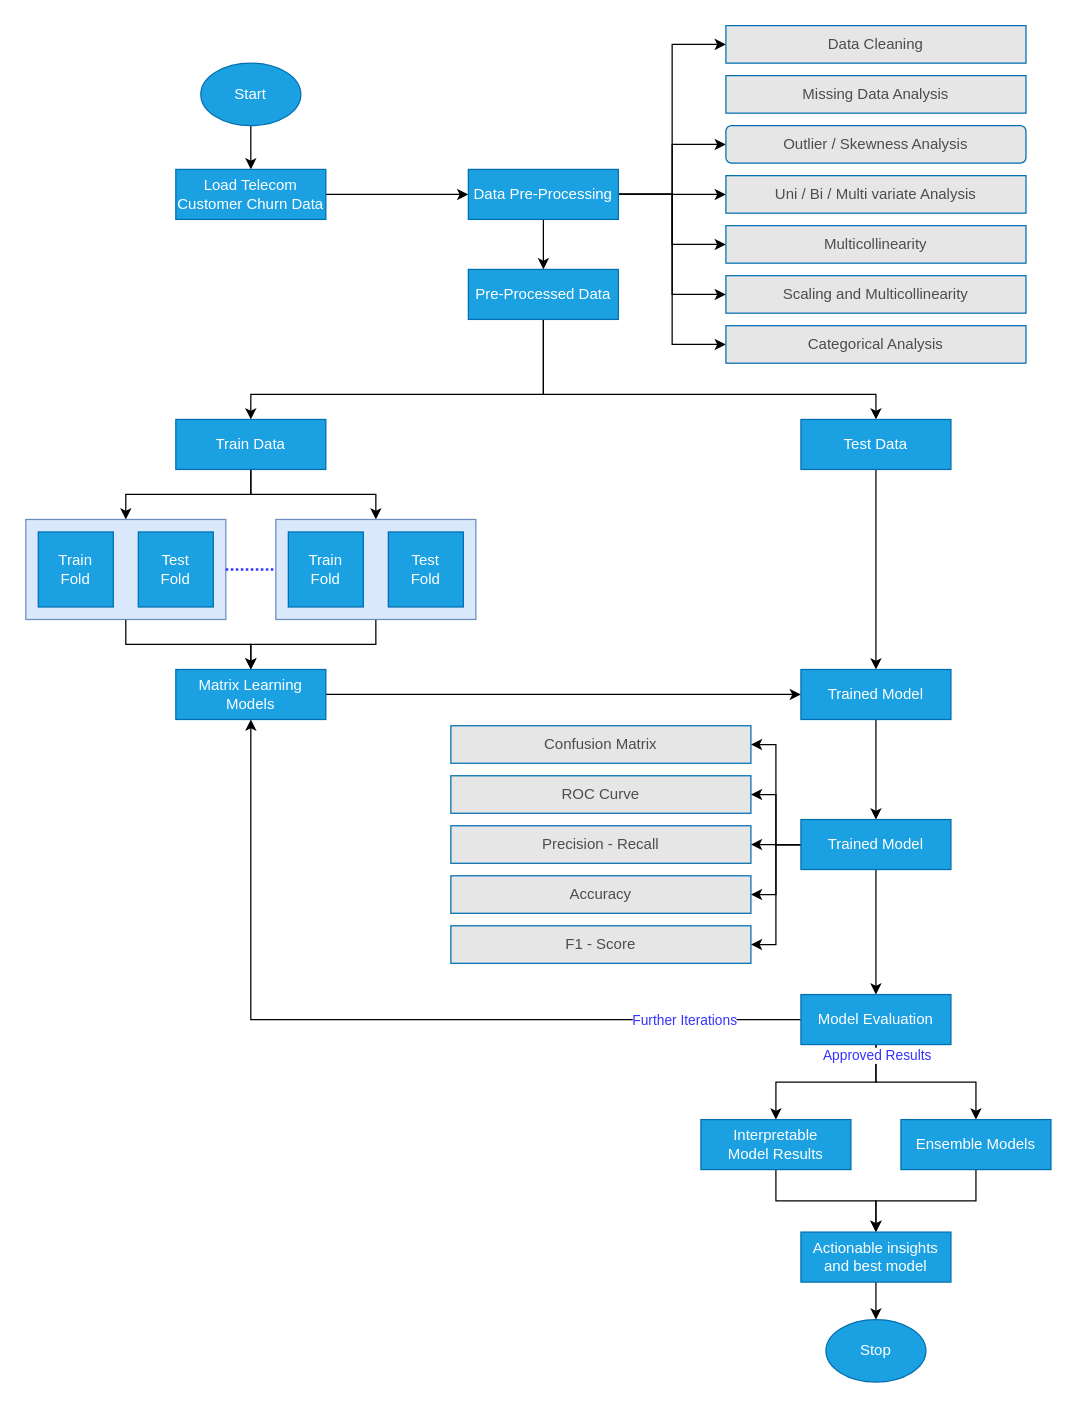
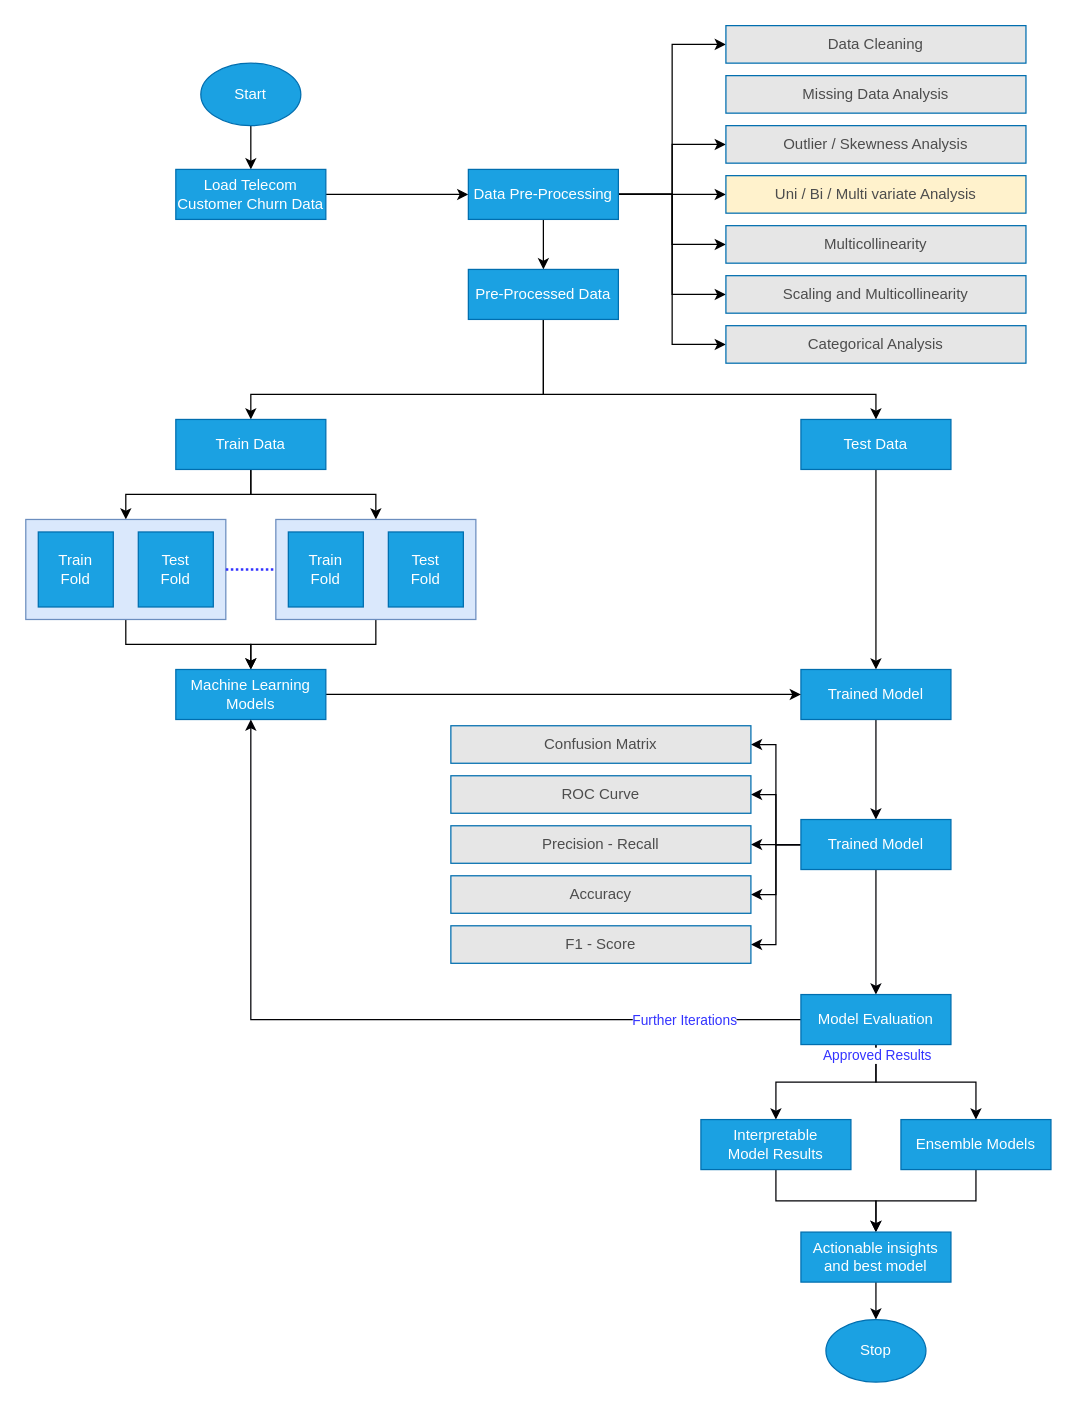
- <mxCell id="18" value="Outlier / Skewness Analysis" style="whiteSpace=wrap;html=1;strokeColor=#006EAF;fillColor=#E6E6E6;fontColor=#4D4D4D;rounded=1;" vertex="1" parent="1"><mxGeometry x="580" y="100" width="240" height="30" as="geometry" /></mxCell>
+ <mxCell id="18" value="Outlier / Skewness Analysis" style="rounded=0;whiteSpace=wrap;html=1;strokeColor=#006EAF;fillColor=#E6E6E6;fontColor=#4D4D4D;" vertex="1" parent="1"><mxGeometry x="580" y="100" width="240" height="30" as="geometry" /></mxCell>
- <mxCell id="19" value="Uni / Bi / Multi variate Analysis" style="rounded=0;whiteSpace=wrap;html=1;strokeColor=#006EAF;fillColor=#E6E6E6;fontColor=#4D4D4D;" vertex="1" parent="1"><mxGeometry x="580" y="140" width="240" height="30" as="geometry" /></mxCell>
+ <mxCell id="19" value="Uni / Bi / Multi variate Analysis" style="rounded=0;whiteSpace=wrap;html=1;strokeColor=#006EAF;fillColor=#fff2cc;fontColor=#4D4D4D;" vertex="1" parent="1"><mxGeometry x="580" y="140" width="240" height="30" as="geometry" /></mxCell>
- <mxCell id="40" value="Matrix Learning Models" style="rounded=0;whiteSpace=wrap;html=1;fillColor=#1ba1e2;strokeColor=#006EAF;fontColor=#ffffff;" vertex="1" parent="1"><mxGeometry x="140" y="535" width="120" height="40" as="geometry" /></mxCell>
+ <mxCell id="40" value="Machine Learning Models" style="rounded=0;whiteSpace=wrap;html=1;fillColor=#1ba1e2;strokeColor=#006EAF;fontColor=#ffffff;" vertex="1" parent="1"><mxGeometry x="140" y="535" width="120" height="40" as="geometry" /></mxCell>
